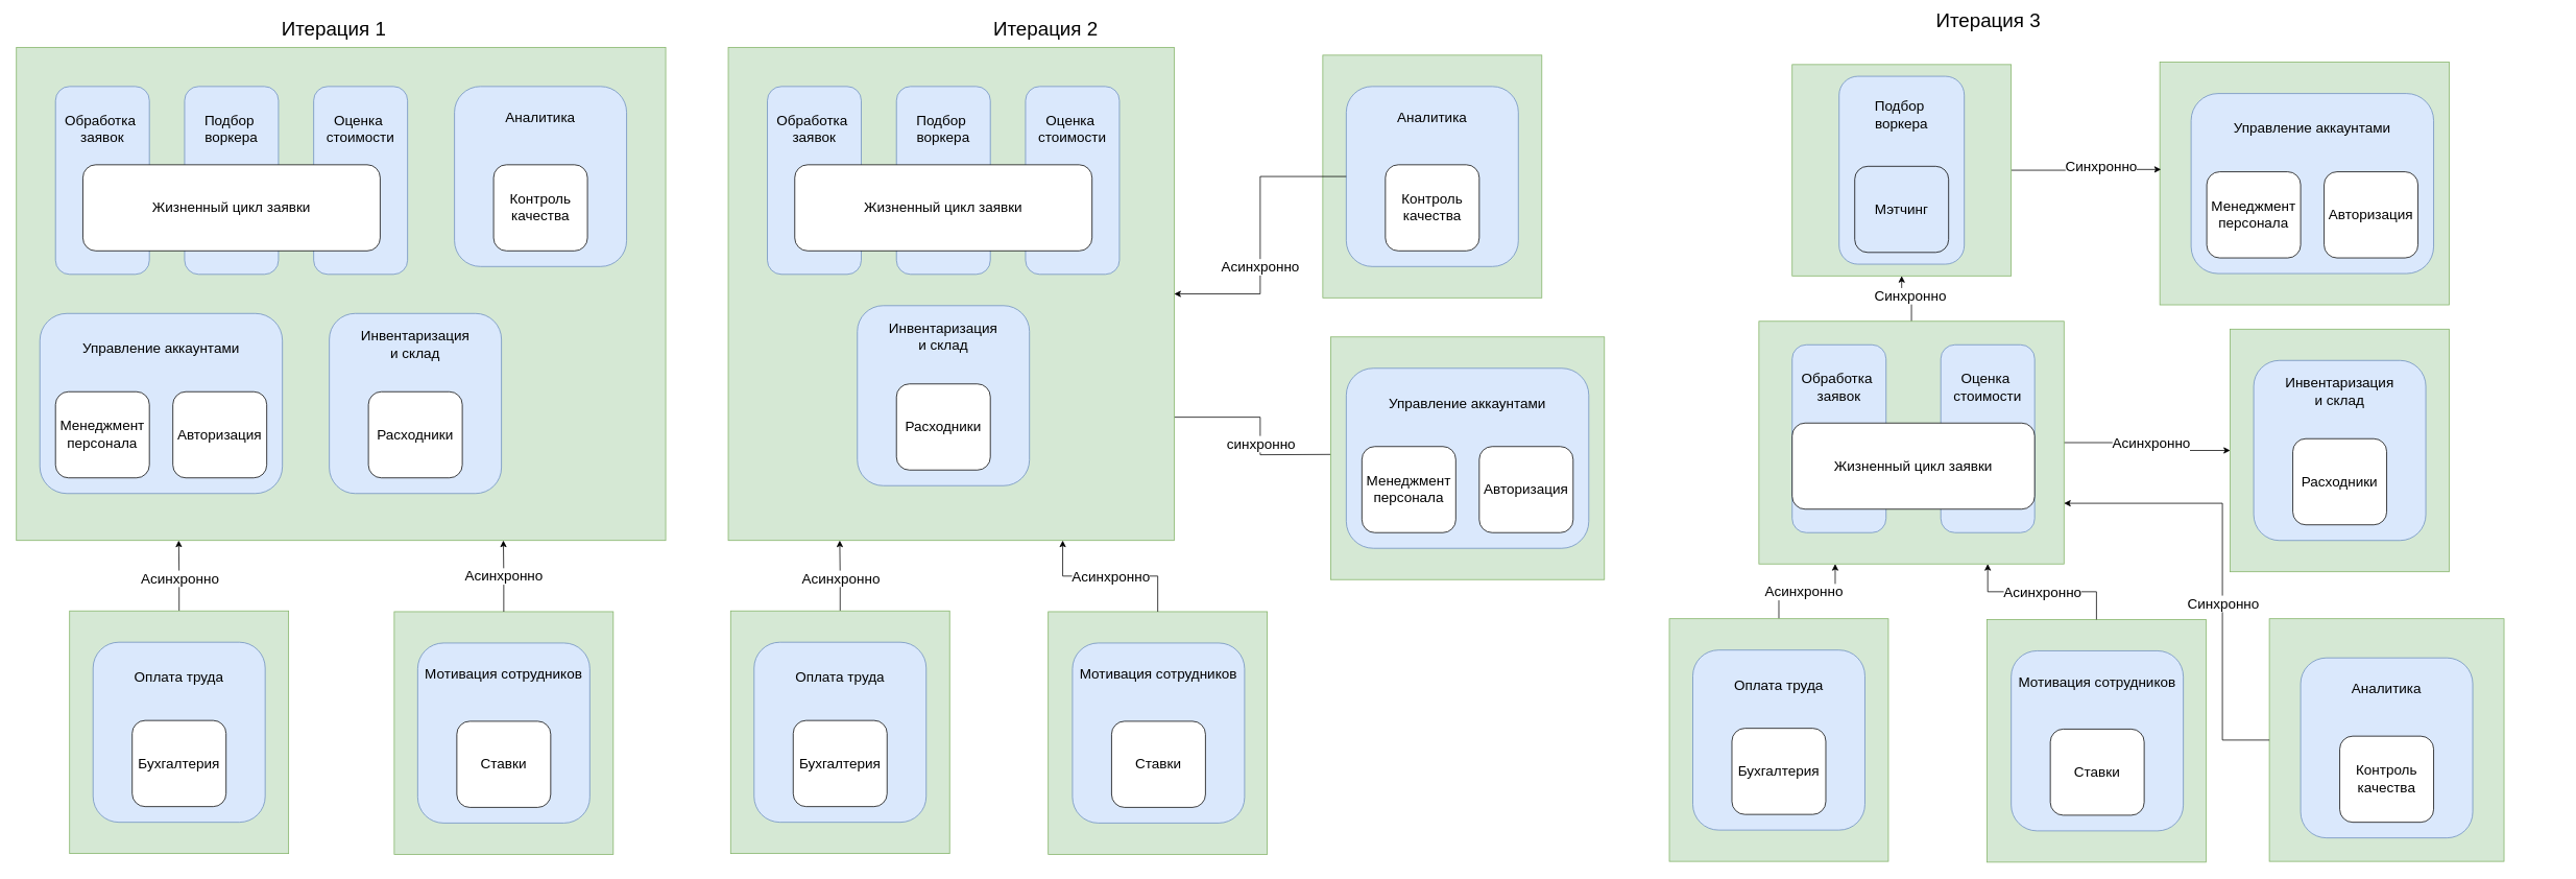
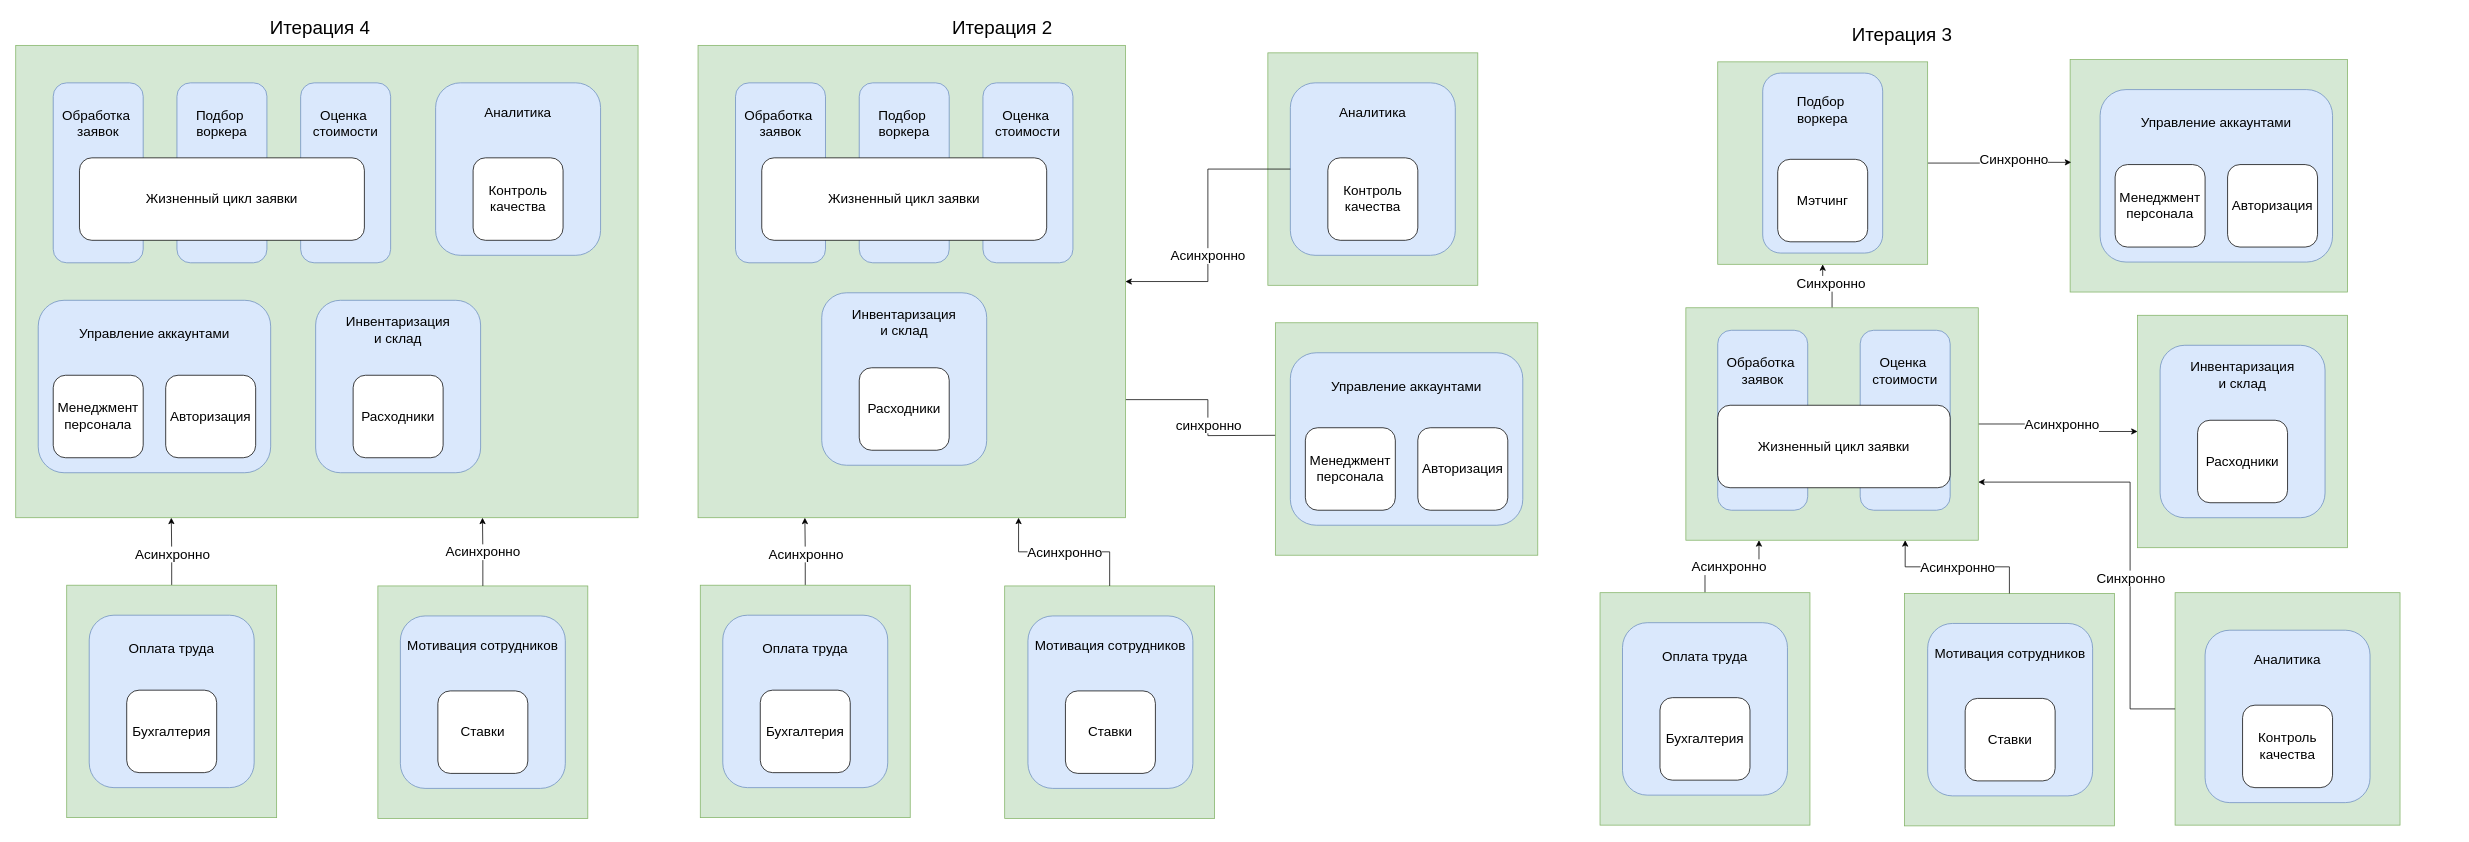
- <mxCell id="125" value="&lt;font style=&quot;font-size: 25px;&quot;&gt;Итерация 3&lt;/font&gt;" style="text;html=1;align=center;verticalAlign=middle;whiteSpace=wrap;rounded=0;" vertex="1" parent="1"><mxGeometry x="2445" y="10" width="192" height="30" as="geometry" /></mxCell>
+ <mxCell id="125" value="&lt;font style=&quot;font-size: 25px;&quot;&gt;Итерация 3&lt;/font&gt;" style="text;html=1;align=center;verticalAlign=middle;whiteSpace=wrap;rounded=0;" vertex="1" parent="1"><mxGeometry x="2440" y="30" width="192" height="30" as="geometry" /></mxCell>
- <mxCell id="52" value="&lt;font style=&quot;font-size: 25px;&quot;&gt;Итерация 1&lt;/font&gt;" style="text;html=1;align=center;verticalAlign=middle;whiteSpace=wrap;rounded=0;" vertex="1" parent="1"><mxGeometry x="330" width="192" height="30" as="geometry" y="20" /></mxCell>
+ <mxCell id="52" value="&lt;font style=&quot;font-size: 25px;&quot;&gt;Итерация 4&lt;/font&gt;" style="text;html=1;align=center;verticalAlign=middle;whiteSpace=wrap;rounded=0;" vertex="1" parent="1"><mxGeometry x="330" width="192" height="30" as="geometry" y="20" /></mxCell>
- <mxCell id="131" value="&lt;font style=&quot;font-size: 18px;&quot;&gt;Мэтчинг&lt;/font&gt;" style="rounded=1;whiteSpace=wrap;html=1;fillColor=#dae8fc;" vertex="1" parent="1"><mxGeometry x="2370" y="212" width="120" height="110" as="geometry" /></mxCell>
+ <mxCell id="131" value="&lt;font style=&quot;font-size: 18px;&quot;&gt;Мэтчинг&lt;/font&gt;" style="rounded=1;whiteSpace=wrap;html=1;" vertex="1" parent="1"><mxGeometry x="2370" y="212" width="120" height="110" as="geometry" /></mxCell>
